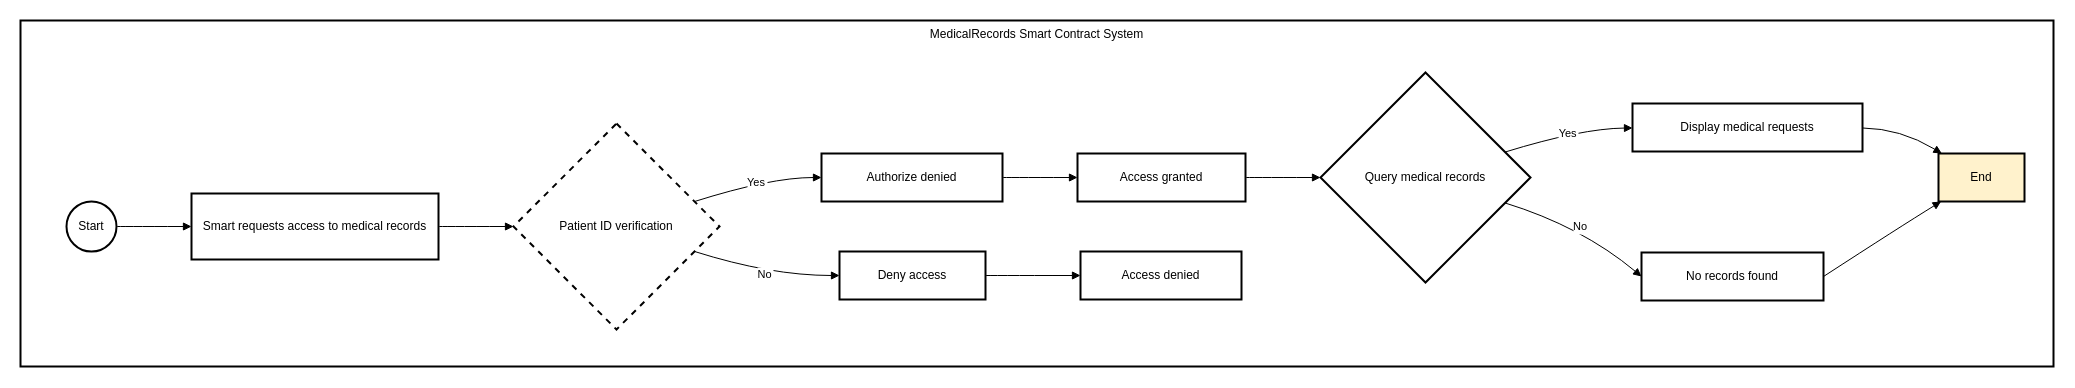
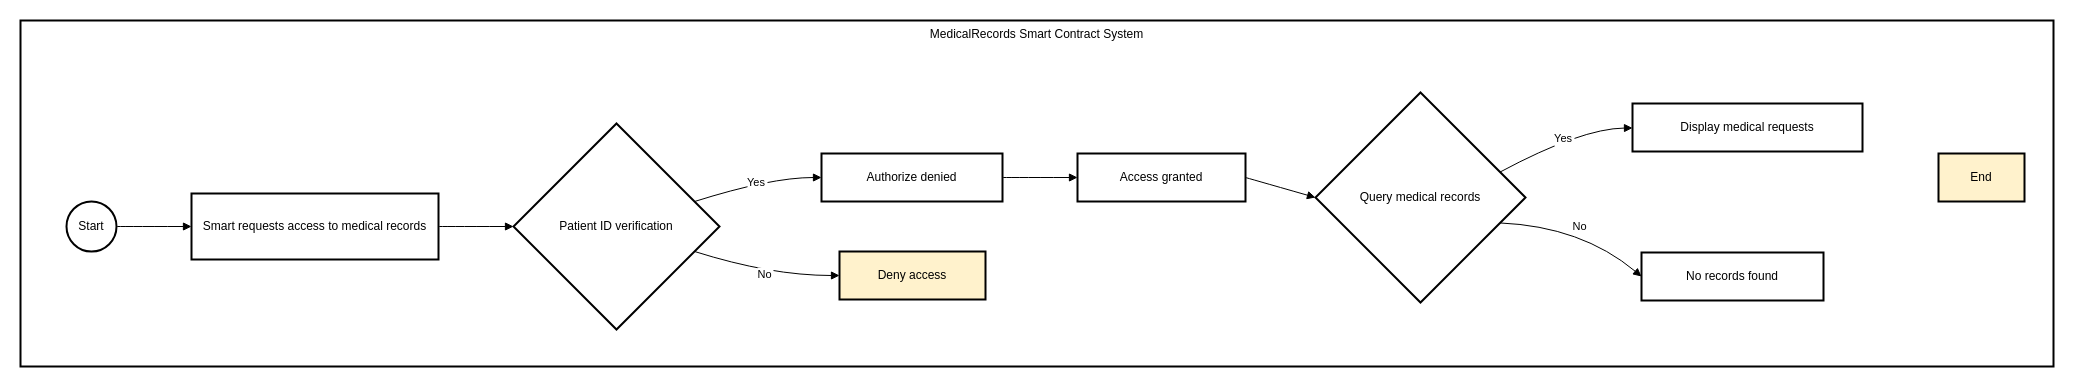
- <mxCell id="23" value="" style="curved=1;startArrow=none;endArrow=block;exitX=1;exitY=0.51;entryX=0.03;entryY=-0.01;" edge="1" parent="2" source="11" target="13"><mxGeometry relative="1" as="geometry"><Array as="points"><mxPoint x="1880" y="108" /></Array></mxGeometry></mxCell>
- <mxCell id="10" value="Query medical records" style="rhombus;strokeWidth=2;whiteSpace=wrap;" vertex="1" parent="2"><mxGeometry x="1300" y="52" width="210" height="210" as="geometry" /></mxCell>
+ <mxCell id="10" value="Query medical records" style="rhombus;strokeWidth=2;whiteSpace=wrap;" vertex="1" parent="2"><mxGeometry x="1295" y="72" width="210" height="210" as="geometry" /></mxCell>
- <mxCell id="5" value="Patient ID verification" style="rhombus;strokeWidth=2;whiteSpace=wrap;dashed=1;" vertex="1" parent="2"><mxGeometry x="493" y="103" width="206" height="206" as="geometry" /></mxCell>
+ <mxCell id="5" value="Patient ID verification" style="rhombus;strokeWidth=2;whiteSpace=wrap;" vertex="1" parent="2"><mxGeometry x="493" y="103" width="206" height="206" as="geometry" /></mxCell>
- <mxCell id="24" value="" style="curved=1;startArrow=none;endArrow=block;exitX=1;exitY=0.5;entryX=0.03;entryY=1;" edge="1" parent="2" source="12" target="13"><mxGeometry relative="1" as="geometry"><Array as="points"><mxPoint x="1880" y="206" /></Array></mxGeometry></mxCell>
- <mxCell id="7" value="Deny access" style="whiteSpace=wrap;strokeWidth=2;" vertex="1" parent="2"><mxGeometry x="819" y="231" width="146" height="48" as="geometry" /></mxCell>
+ <mxCell id="7" value="Deny access" style="whiteSpace=wrap;strokeWidth=2;fillColor=#fff2cc;" vertex="1" parent="2"><mxGeometry x="819" y="231" width="146" height="48" as="geometry" /></mxCell>
- <mxCell id="19" value="" style="curved=1;startArrow=none;endArrow=block;exitX=1;exitY=0.5;entryX=0;entryY=0.5;" edge="1" parent="2" source="7" target="9"><mxGeometry relative="1" as="geometry"><Array as="points" /></mxGeometry></mxCell>
- <mxCell id="9" value="Access denied" style="whiteSpace=wrap;strokeWidth=2;" vertex="1" parent="2"><mxGeometry x="1060" y="231" width="161" height="48" as="geometry" /></mxCell>
